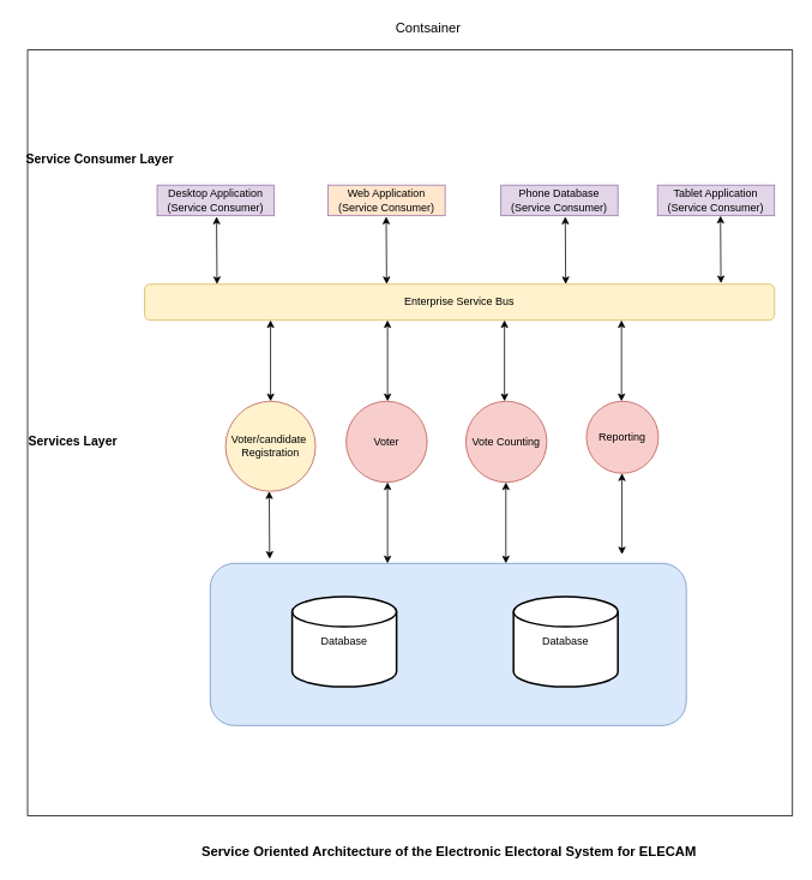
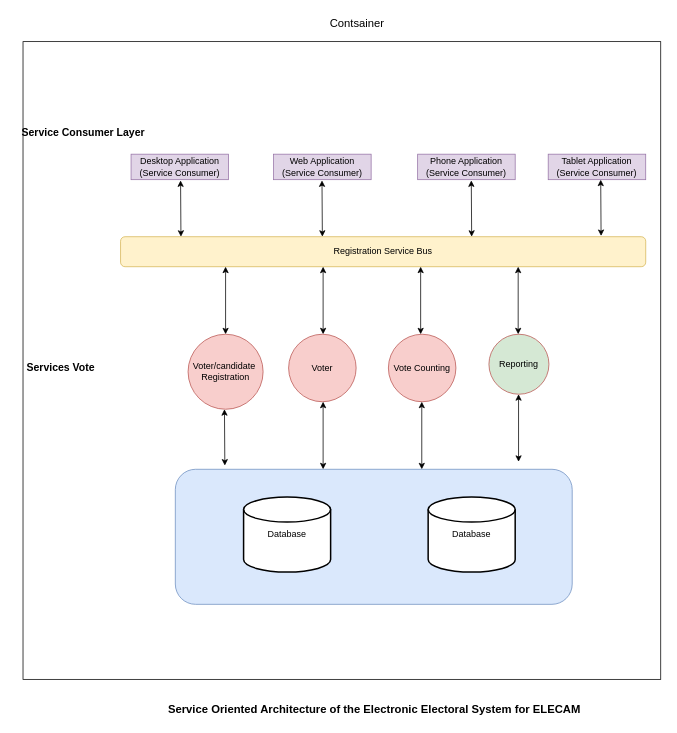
- <mxCell id="23" value="Web Application&lt;br&gt;(Service Consumer)" style="rounded=0;whiteSpace=wrap;html=1;fillColor=#ffe6cc;strokeColor=#9673a6;" vertex="1" parent="1"><mxGeometry x="364" y="205" width="130" height="34" as="geometry" /></mxCell>
+ <mxCell id="23" value="Web Application&lt;br&gt;(Service Consumer)" style="rounded=0;whiteSpace=wrap;html=1;fillColor=#e1d5e7;strokeColor=#9673a6;" vertex="1" parent="1"><mxGeometry x="364" y="205" width="130" height="34" as="geometry" /></mxCell>
- <mxCell id="25" value="Phone Database&lt;br&gt;(Service Consumer)" style="rounded=0;whiteSpace=wrap;html=1;fillColor=#e1d5e7;strokeColor=#9673a6;" vertex="1" parent="1"><mxGeometry x="556" y="205" width="130" height="34" as="geometry" /></mxCell>
+ <mxCell id="25" value="Phone Application&lt;br&gt;(Service Consumer)" style="rounded=0;whiteSpace=wrap;html=1;fillColor=#e1d5e7;strokeColor=#9673a6;" vertex="1" parent="1"><mxGeometry x="556" y="205" width="130" height="34" as="geometry" /></mxCell>
- <mxCell id="2" value="Enterprise Service Bus" style="rounded=1;whiteSpace=wrap;html=1;fillColor=#fff2cc;strokeColor=#d6b656;" vertex="1" parent="1"><mxGeometry x="160" y="315" width="700" height="40" as="geometry" /></mxCell>
+ <mxCell id="2" value="Registration Service Bus" style="rounded=1;whiteSpace=wrap;html=1;fillColor=#fff2cc;strokeColor=#d6b656;" vertex="1" parent="1"><mxGeometry x="160" y="315" width="700" height="40" as="geometry" /></mxCell>
- <mxCell id="10" value="Reporting" style="ellipse;whiteSpace=wrap;html=1;aspect=fixed;fillColor=#f8cecc;strokeColor=#b85450;" vertex="1" parent="1"><mxGeometry x="651" y="445" width="80" height="80" as="geometry" /></mxCell>
+ <mxCell id="10" value="Reporting" style="ellipse;whiteSpace=wrap;html=1;aspect=fixed;fillColor=#d5e8d4;strokeColor=#b85450;" vertex="1" parent="1"><mxGeometry x="651" y="445" width="80" height="80" as="geometry" /></mxCell>
- <mxCell id="27" value="Services Layer" style="text;html=1;align=center;verticalAlign=middle;resizable=0;points=[];autosize=1;strokeColor=none;fillColor=none;fontStyle=1;fontSize=14;" vertex="1" parent="1"><mxGeometry x="25" y="480" width="110" height="20" as="geometry" /></mxCell>
+ <mxCell id="27" value="Services Vote" style="text;html=1;align=center;verticalAlign=middle;resizable=0;points=[];autosize=1;strokeColor=none;fillColor=none;fontStyle=1;fontSize=14;" vertex="1" parent="1"><mxGeometry x="25" y="480" width="110" height="20" as="geometry" /></mxCell>
- <mxCell id="7" value="Voter/candidate&amp;nbsp;&lt;br&gt;Registration" style="ellipse;whiteSpace=wrap;html=1;aspect=fixed;fillColor=#fff2cc;strokeColor=#b85450;" vertex="1" parent="1"><mxGeometry x="250" y="445" width="100" height="100" as="geometry" /></mxCell>
+ <mxCell id="7" value="Voter/candidate&amp;nbsp;&lt;br&gt;Registration" style="ellipse;whiteSpace=wrap;html=1;aspect=fixed;fillColor=#f8cecc;strokeColor=#b85450;" vertex="1" parent="1"><mxGeometry x="250" y="445" width="100" height="100" as="geometry" /></mxCell>
